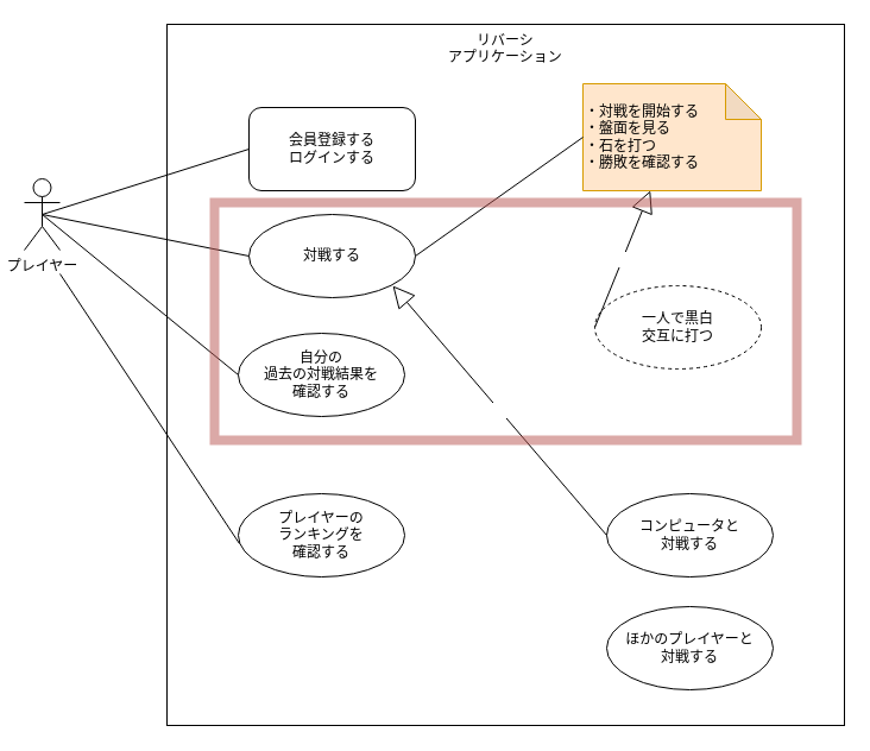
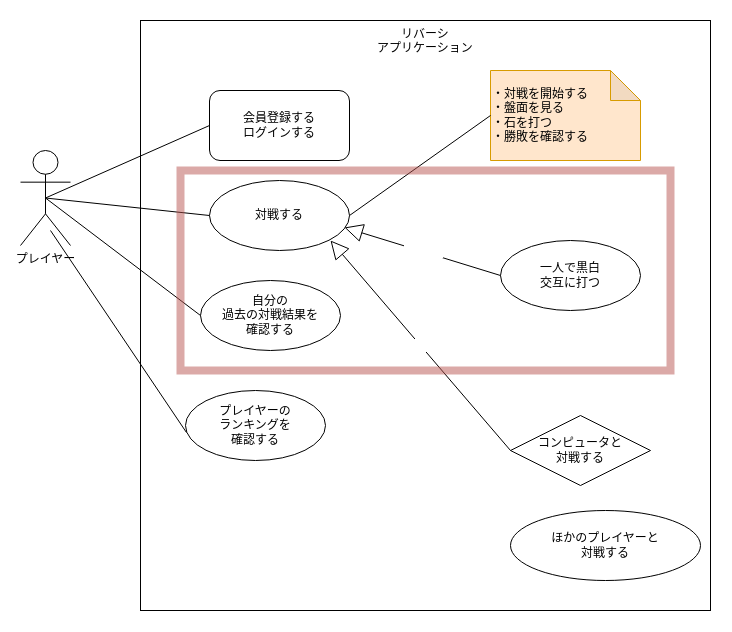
- <mxCell id="5" value="プレイヤー" style="shape=umlActor;verticalLabelPosition=bottom;verticalAlign=top;html=1;outlineConnect=0;fillColor=none;" vertex="1" parent="1"><mxGeometry x="20" y="150" width="30" height="60" as="geometry" /></mxCell>
+ <mxCell id="5" value="プレイヤー" style="shape=umlActor;verticalLabelPosition=bottom;verticalAlign=top;html=1;outlineConnect=0;fillColor=none;" vertex="1" parent="1"><mxGeometry x="20" y="150" width="50" height="95" as="geometry" /></mxCell>
- <mxCell id="16" value="Extends" style="endArrow=block;endSize=16;endFill=0;html=1;fontColor=#FFFFFF;exitX=0;exitY=0.5;exitDx=0;exitDy=0;" edge="1" parent="1" source="13" target="7"><mxGeometry x="-0.004" width="160" relative="1" as="geometry"><mxPoint x="260" y="370" as="sourcePoint" /><mxPoint x="420" y="370" as="targetPoint" /><mxPoint as="offset" /></mxGeometry></mxCell>
+ <mxCell id="16" value="Extends" style="endArrow=block;endSize=16;endFill=0;html=1;fontColor=#FFFFFF;entryX=0.964;entryY=0.671;entryDx=0;entryDy=0;exitX=0;exitY=0.5;exitDx=0;exitDy=0;entryPerimeter=0;" edge="1" parent="1" source="13" target="6"><mxGeometry x="-0.004" width="160" relative="1" as="geometry"><mxPoint x="260" y="370" as="sourcePoint" /><mxPoint x="420" y="370" as="targetPoint" /><mxPoint as="offset" /></mxGeometry></mxCell>
- <mxCell id="13" value="一人で黒白&lt;br&gt;交互に打つ" style="ellipse;whiteSpace=wrap;html=1;fillColor=none;dashed=1;" vertex="1" parent="1"><mxGeometry x="500" y="240" width="140" height="70" as="geometry" /></mxCell>
+ <mxCell id="13" value="一人で黒白&lt;br&gt;交互に打つ" style="ellipse;whiteSpace=wrap;html=1;fillColor=none;" vertex="1" parent="1"><mxGeometry x="500" y="240" width="140" height="70" as="geometry" /></mxCell>
- <mxCell id="18" value="プレイヤーの&lt;br&gt;ランキングを&lt;br&gt;確認する" style="ellipse;whiteSpace=wrap;html=1;fillColor=none;" vertex="1" parent="1"><mxGeometry x="200" y="415" width="140" height="70" as="geometry" /></mxCell>
+ <mxCell id="18" value="プレイヤーの&lt;br&gt;ランキングを&lt;br&gt;確認する" style="ellipse;whiteSpace=wrap;html=1;fillColor=none;" vertex="1" parent="1"><mxGeometry x="185" y="390" width="140" height="70" as="geometry" /></mxCell>
- <mxCell id="14" value="コンピュータと&lt;br&gt;対戦する" style="ellipse;whiteSpace=wrap;html=1;fillColor=none;" vertex="1" parent="1"><mxGeometry x="510" y="415" width="140" height="70" as="geometry" /></mxCell>
+ <mxCell id="14" value="コンピュータと&lt;br&gt;対戦する" style="rhombus;whiteSpace=wrap;html=1;fillColor=none;" vertex="1" parent="1"><mxGeometry x="510" y="415" width="140" height="70" as="geometry" /></mxCell>
- <mxCell id="15" value="ほかのプレイヤーと&lt;br&gt;対戦する" style="ellipse;whiteSpace=wrap;html=1;fillColor=none;" vertex="1" parent="1"><mxGeometry x="510" y="510" width="140" height="70" as="geometry" /></mxCell>
+ <mxCell id="15" value="ほかのプレイヤーと&lt;br&gt;対戦する" style="ellipse;whiteSpace=wrap;html=1;fillColor=none;" vertex="1" parent="1"><mxGeometry x="510" y="510" width="190" height="70" as="geometry" /></mxCell>
